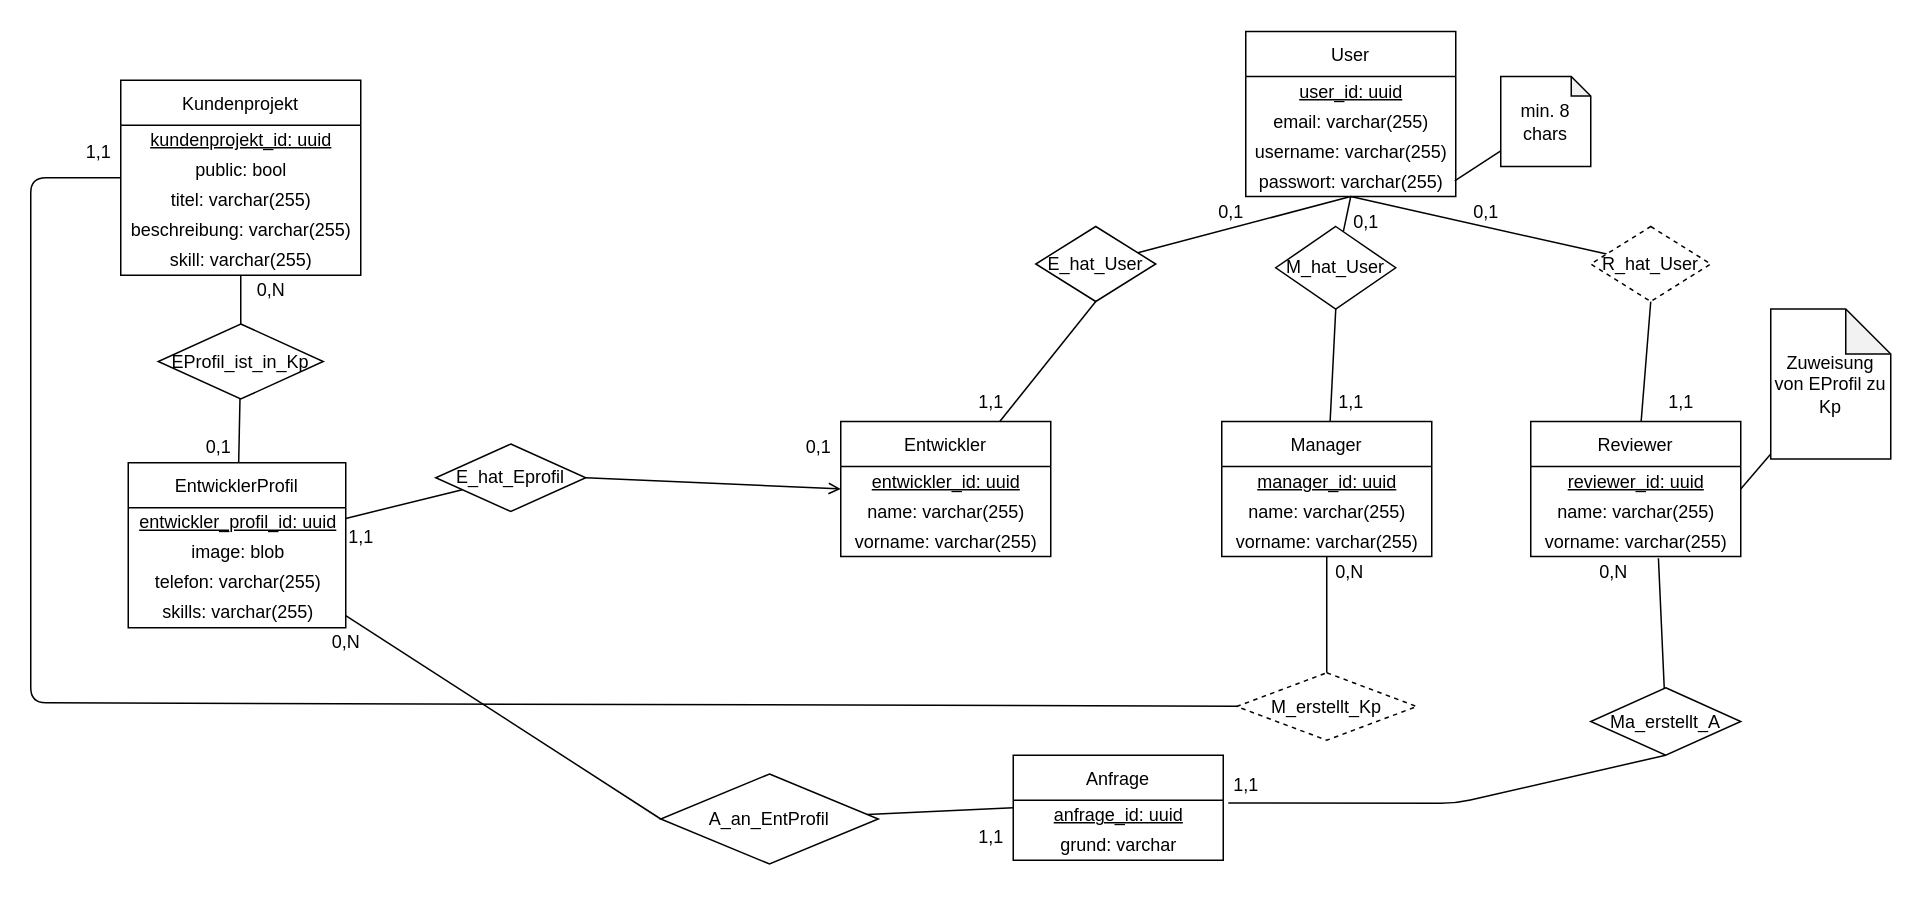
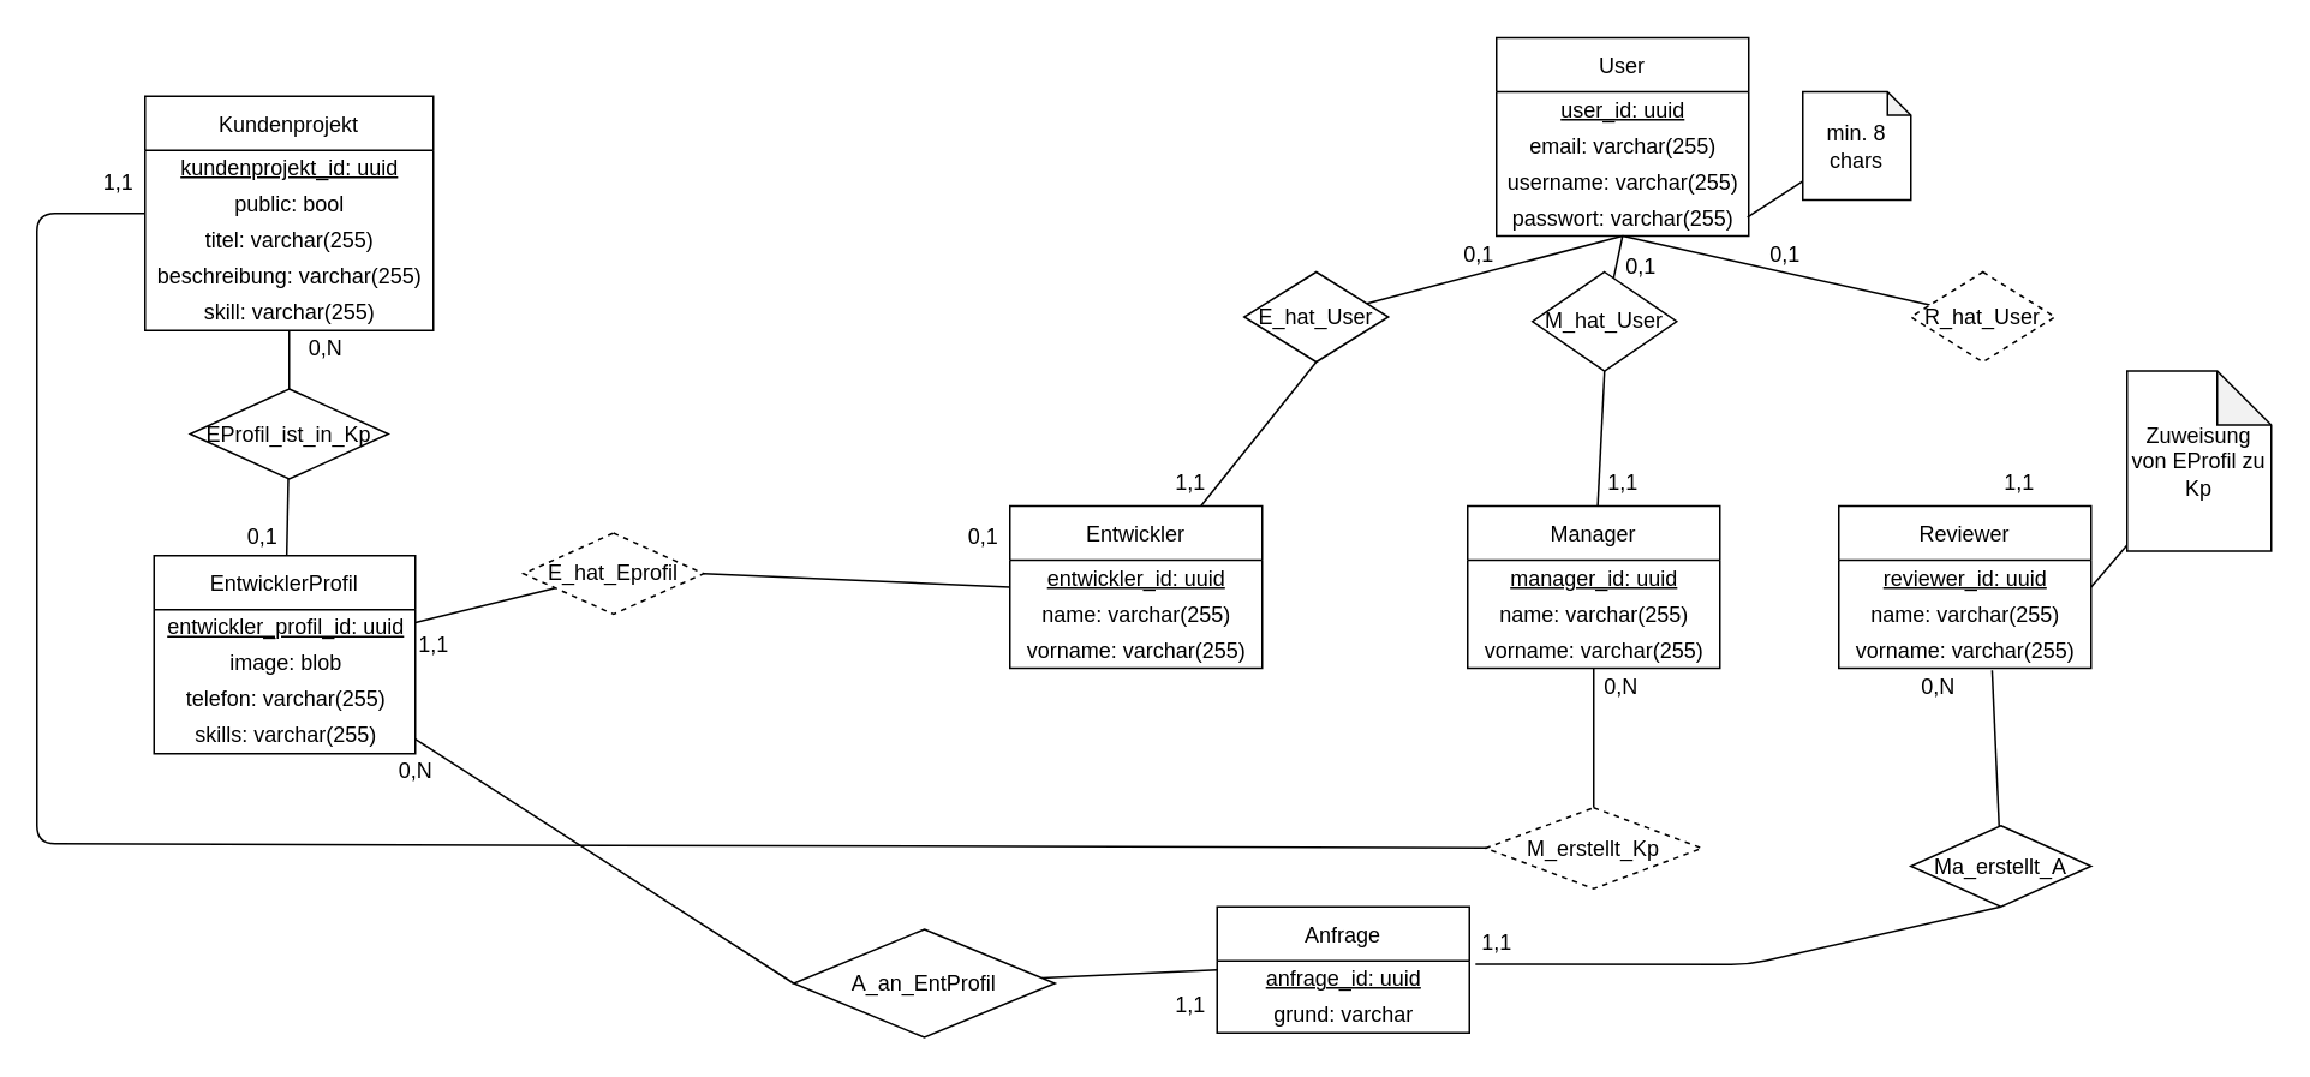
- <mxCell id="19" style="edgeStyle=none;html=1;entryX=0.5;entryY=1;entryDx=0;entryDy=0;endArrow=none;endFill=0;" parent="1" source="20" target="40" edge="1"><mxGeometry relative="1" as="geometry" /></mxCell>
- <mxCell id="32" value="E_hat_Eprofil" style="rhombus;whiteSpace=wrap;html=1;fontStyle=0;startSize=30;" parent="1" vertex="1"><mxGeometry x="290" y="295.5" width="100" height="45" as="geometry" /></mxCell>
+ <mxCell id="32" value="E_hat_Eprofil" style="rhombus;whiteSpace=wrap;html=1;fontStyle=0;startSize=30;dashed=1;" parent="1" vertex="1"><mxGeometry x="290" y="295.5" width="100" height="45" as="geometry" /></mxCell>
- <mxCell id="31" style="edgeStyle=none;html=1;entryX=0;entryY=0.5;entryDx=0;entryDy=0;endArrow=open;endFill=0;exitX=1;exitY=0.5;exitDx=0;exitDy=0;" parent="1" source="32" target="9" edge="1"><mxGeometry relative="1" as="geometry"><mxPoint x="488.372" y="315.733" as="sourcePoint" /></mxGeometry></mxCell>
+ <mxCell id="31" style="edgeStyle=none;html=1;entryX=0;entryY=0.5;entryDx=0;entryDy=0;endArrow=none;endFill=0;exitX=1;exitY=0.5;exitDx=0;exitDy=0;" parent="1" source="32" target="9" edge="1"><mxGeometry relative="1" as="geometry"><mxPoint x="488.372" y="315.733" as="sourcePoint" /></mxGeometry></mxCell>
